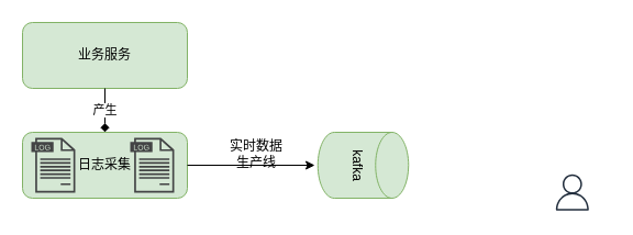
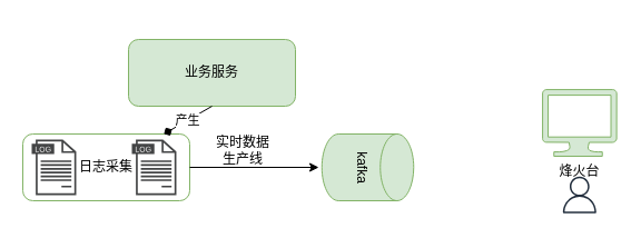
- <mxCell id="2" value="业务服务" style="rounded=1;whiteSpace=wrap;html=1;fillColor=#d5e8d4;strokeColor=#82b366;" vertex="1" parent="1"><mxGeometry x="20" y="20" width="150" height="60" as="geometry" /></mxCell>
+ <mxCell id="2" value="业务服务" style="rounded=1;whiteSpace=wrap;html=1;fillColor=#d5e8d4;strokeColor=#82b366;" vertex="1" parent="1"><mxGeometry x="115" y="35" width="150" height="60" as="geometry" /></mxCell>
+ <mxCell id="10" value="烽火台" style="verticalLabelPosition=bottom;html=1;verticalAlign=top;align=center;strokeColor=#82b366;fillColor=#d5e8d4;shape=mxgraph.azure.computer;pointerEvents=1;" vertex="1" parent="1"><mxGeometry x="487" y="80" width="66.67" height="60" as="geometry" /></mxCell>
- <mxCell id="8" value="实时数据生产线" style="text;html=1;strokeColor=none;fillColor=none;align=center;verticalAlign=middle;whiteSpace=wrap;rounded=0;" vertex="1" parent="1"><mxGeometry x="205" y="130" width="56" height="20" as="geometry" /></mxCell>
+ <mxCell id="8" value="实时数据生产线" style="text;html=1;strokeColor=none;fillColor=none;align=center;verticalAlign=middle;whiteSpace=wrap;rounded=0;" vertex="1" parent="1"><mxGeometry x="190" y="125" width="56" height="20" as="geometry" /></mxCell>
- <mxCell id="3" value="日志采集" style="rounded=1;whiteSpace=wrap;html=1;fillColor=#d5e8d4;strokeColor=#82b366;" vertex="1" parent="1"><mxGeometry x="20" y="120" width="150" height="60" as="geometry" /></mxCell>
+ <mxCell id="3" value="日志采集" style="rounded=1;whiteSpace=wrap;html=1;fillColor=#ffffff;strokeColor=#82b366;" vertex="1" parent="1"><mxGeometry x="20" y="120" width="150" height="60" as="geometry" /></mxCell>
